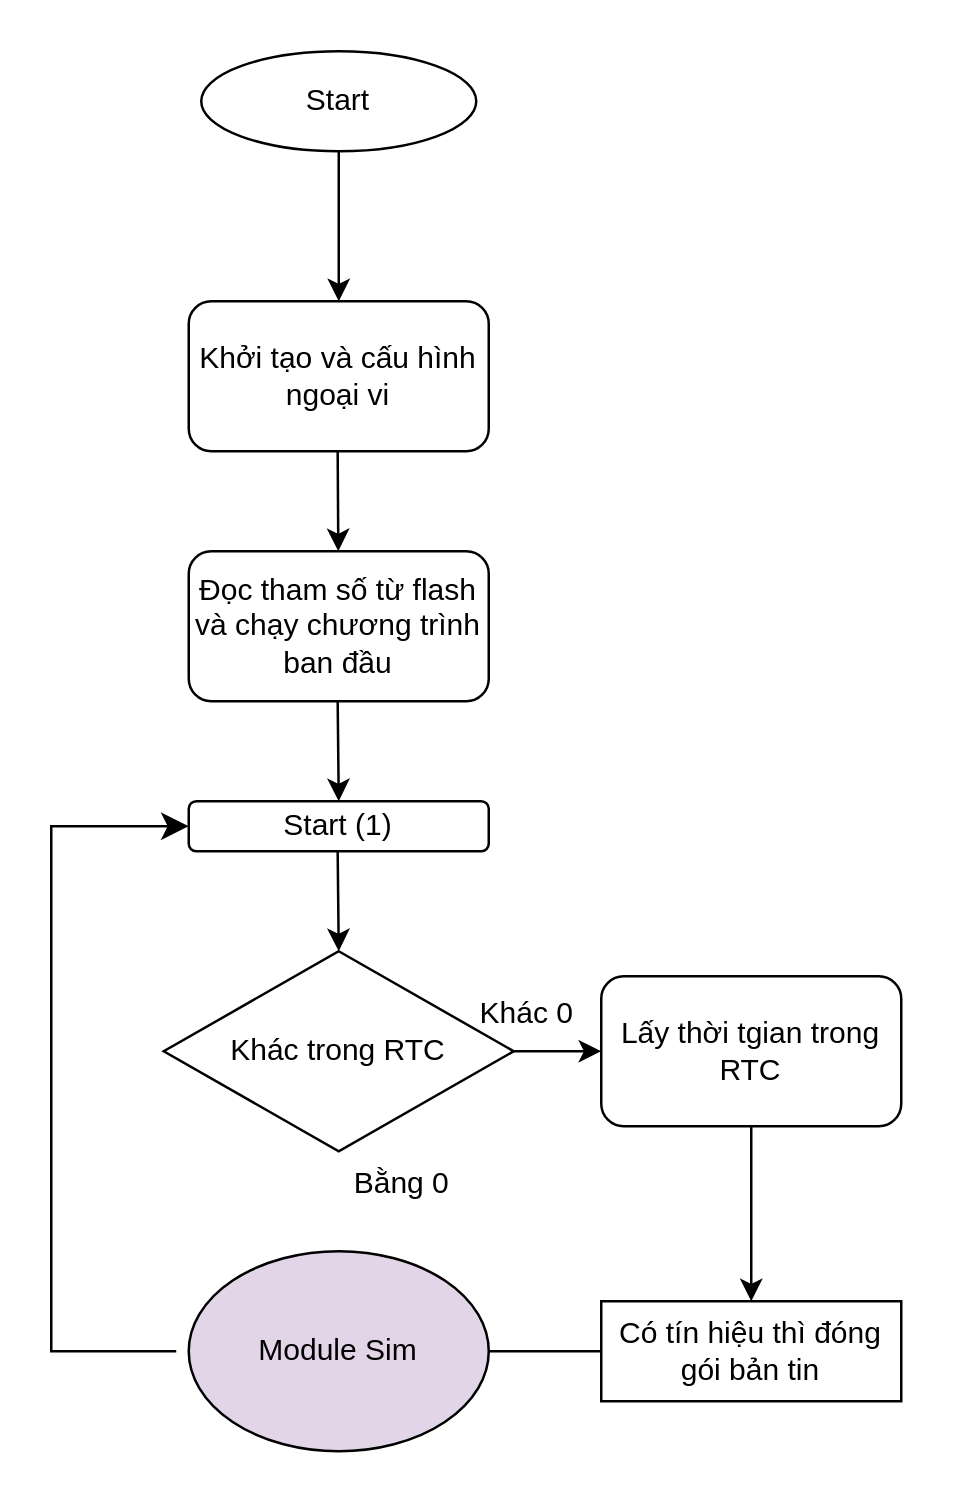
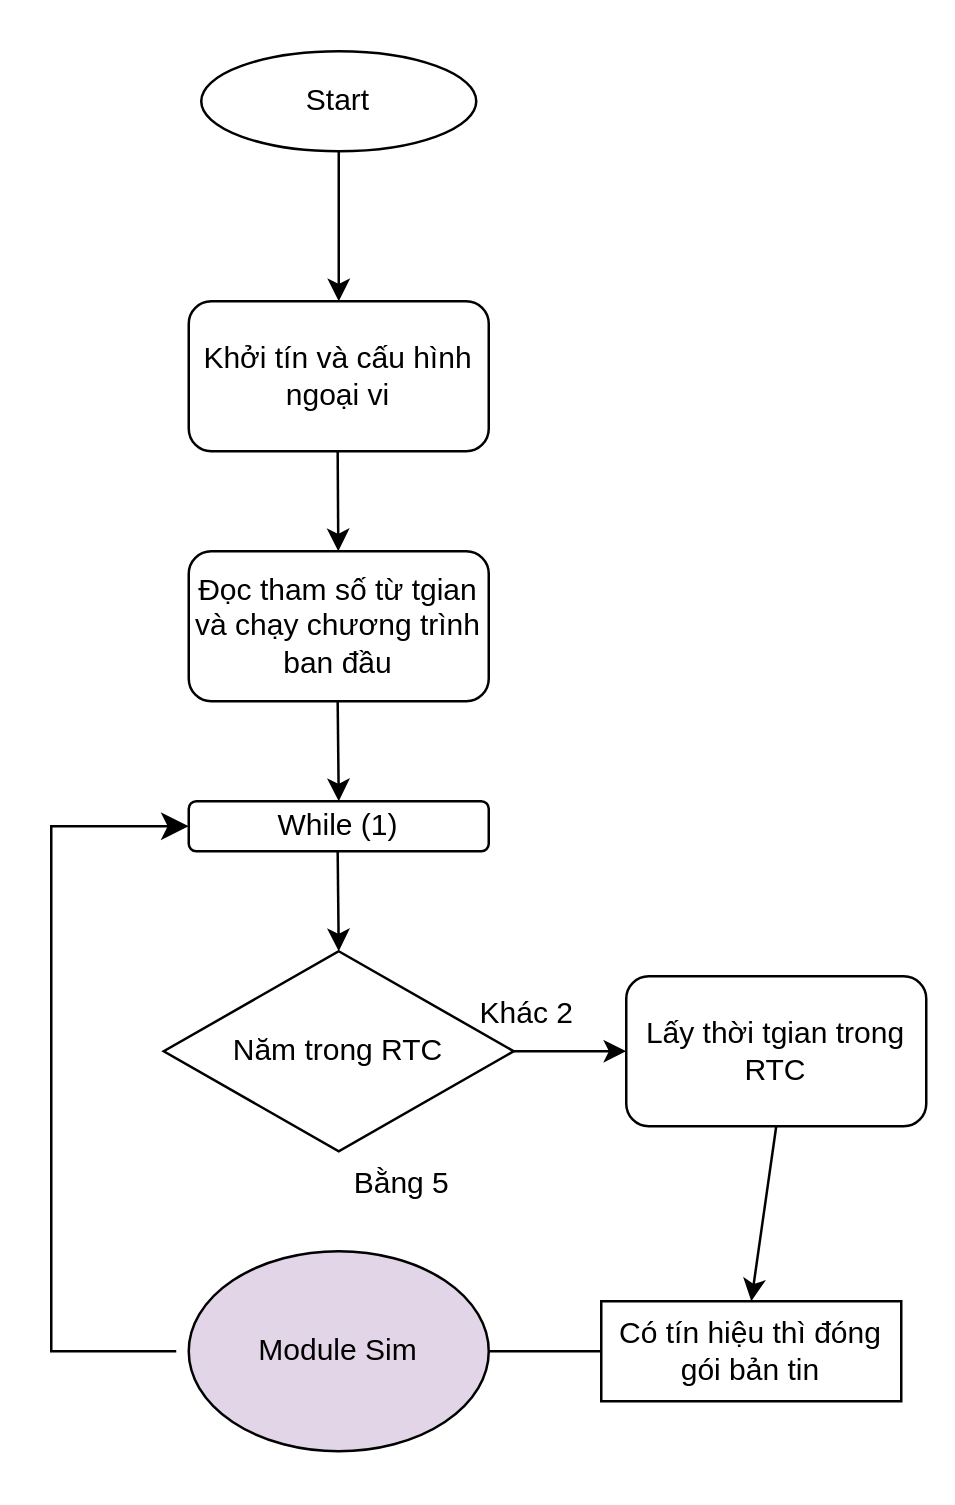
- <mxCell id="4" value="Khởi tạo và cấu hình ngoại vi" style="rounded=1;whiteSpace=wrap;html=1;" vertex="1" parent="1"><mxGeometry x="75" y="120" width="120" height="60" as="geometry" /></mxCell>
+ <mxCell id="4" value="Khởi tín và cấu hình ngoại vi" style="rounded=1;whiteSpace=wrap;html=1;" vertex="1" parent="1"><mxGeometry x="75" y="120" width="120" height="60" as="geometry" /></mxCell>
- <mxCell id="8" value="Đọc tham số từ flash và chạy chương trình ban đầu" style="rounded=1;whiteSpace=wrap;html=1;" vertex="1" parent="1"><mxGeometry x="75" y="220" width="120" height="60" as="geometry" /></mxCell>
+ <mxCell id="8" value="Đọc tham số từ tgian và chạy chương trình ban đầu" style="rounded=1;whiteSpace=wrap;html=1;" vertex="1" parent="1"><mxGeometry x="75" y="220" width="120" height="60" as="geometry" /></mxCell>
- <mxCell id="6" value="Start (1)" style="rounded=1;whiteSpace=wrap;html=1;" vertex="1" parent="1"><mxGeometry x="75" y="320" width="120" height="20" as="geometry" /></mxCell>
+ <mxCell id="6" value="While (1)" style="rounded=1;whiteSpace=wrap;html=1;" vertex="1" parent="1"><mxGeometry x="75" y="320" width="120" height="20" as="geometry" /></mxCell>
- <mxCell id="16" value="Khác 0" style="text;html=1;align=center;verticalAlign=middle;resizable=0;points=[];autosize=1;strokeColor=none;fillColor=none;" vertex="1" parent="1"><mxGeometry x="180" y="390" width="60" height="30" as="geometry" /></mxCell>
+ <mxCell id="16" value="Khác 2" style="text;html=1;align=center;verticalAlign=middle;resizable=0;points=[];autosize=1;strokeColor=none;fillColor=none;" vertex="1" parent="1"><mxGeometry x="180" y="390" width="60" height="30" as="geometry" /></mxCell>
- <mxCell id="10" value="Khác trong RTC" style="rhombus;whiteSpace=wrap;html=1;" vertex="1" parent="1"><mxGeometry x="65" y="380" width="140" height="80" as="geometry" /></mxCell>
+ <mxCell id="10" value="Năm trong RTC" style="rhombus;whiteSpace=wrap;html=1;" vertex="1" parent="1"><mxGeometry x="65" y="380" width="140" height="80" as="geometry" /></mxCell>
- <mxCell id="12" value="Lấy thời tgian trong RTC" style="rounded=1;whiteSpace=wrap;html=1;" vertex="1" parent="1"><mxGeometry x="240" y="390" width="120" height="60" as="geometry" /></mxCell>
+ <mxCell id="12" value="Lấy thời tgian trong RTC" style="rounded=1;whiteSpace=wrap;html=1;" vertex="1" parent="1"><mxGeometry x="250" y="390" width="120" height="60" as="geometry" /></mxCell>
- <mxCell id="17" value="Bằng 0" style="text;html=1;align=center;verticalAlign=middle;resizable=0;points=[];autosize=1;strokeColor=none;fillColor=none;" vertex="1" parent="1"><mxGeometry x="130" y="458" width="60" height="30" as="geometry" /></mxCell>
+ <mxCell id="17" value="Bằng 5" style="text;html=1;align=center;verticalAlign=middle;resizable=0;points=[];autosize=1;strokeColor=none;fillColor=none;" vertex="1" parent="1"><mxGeometry x="130" y="458" width="60" height="30" as="geometry" /></mxCell>
